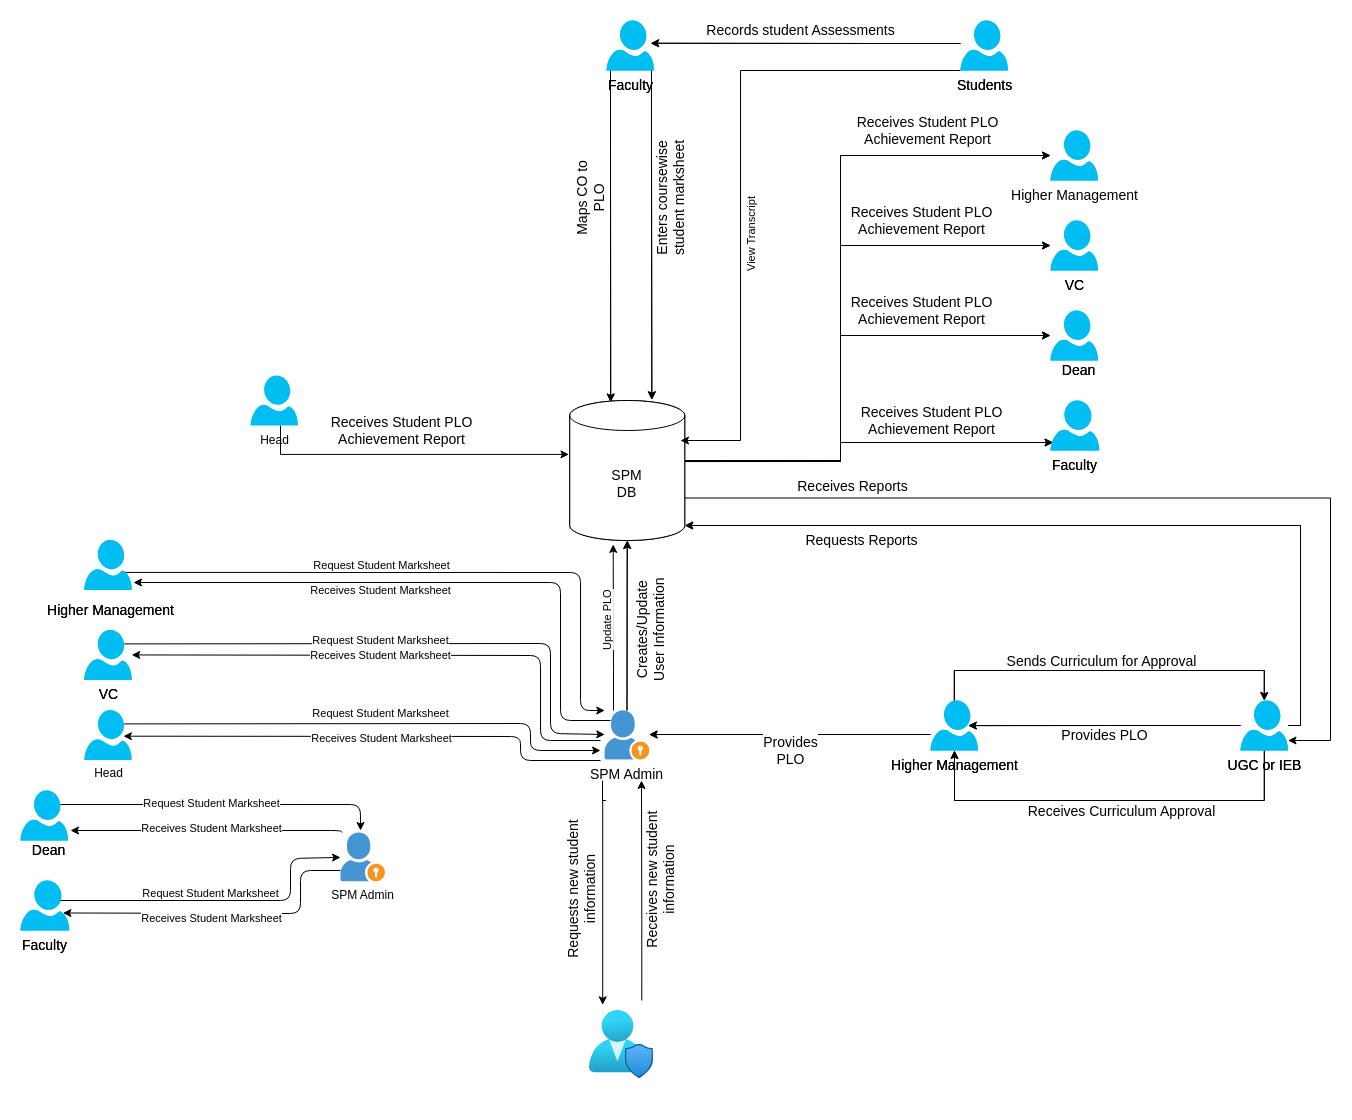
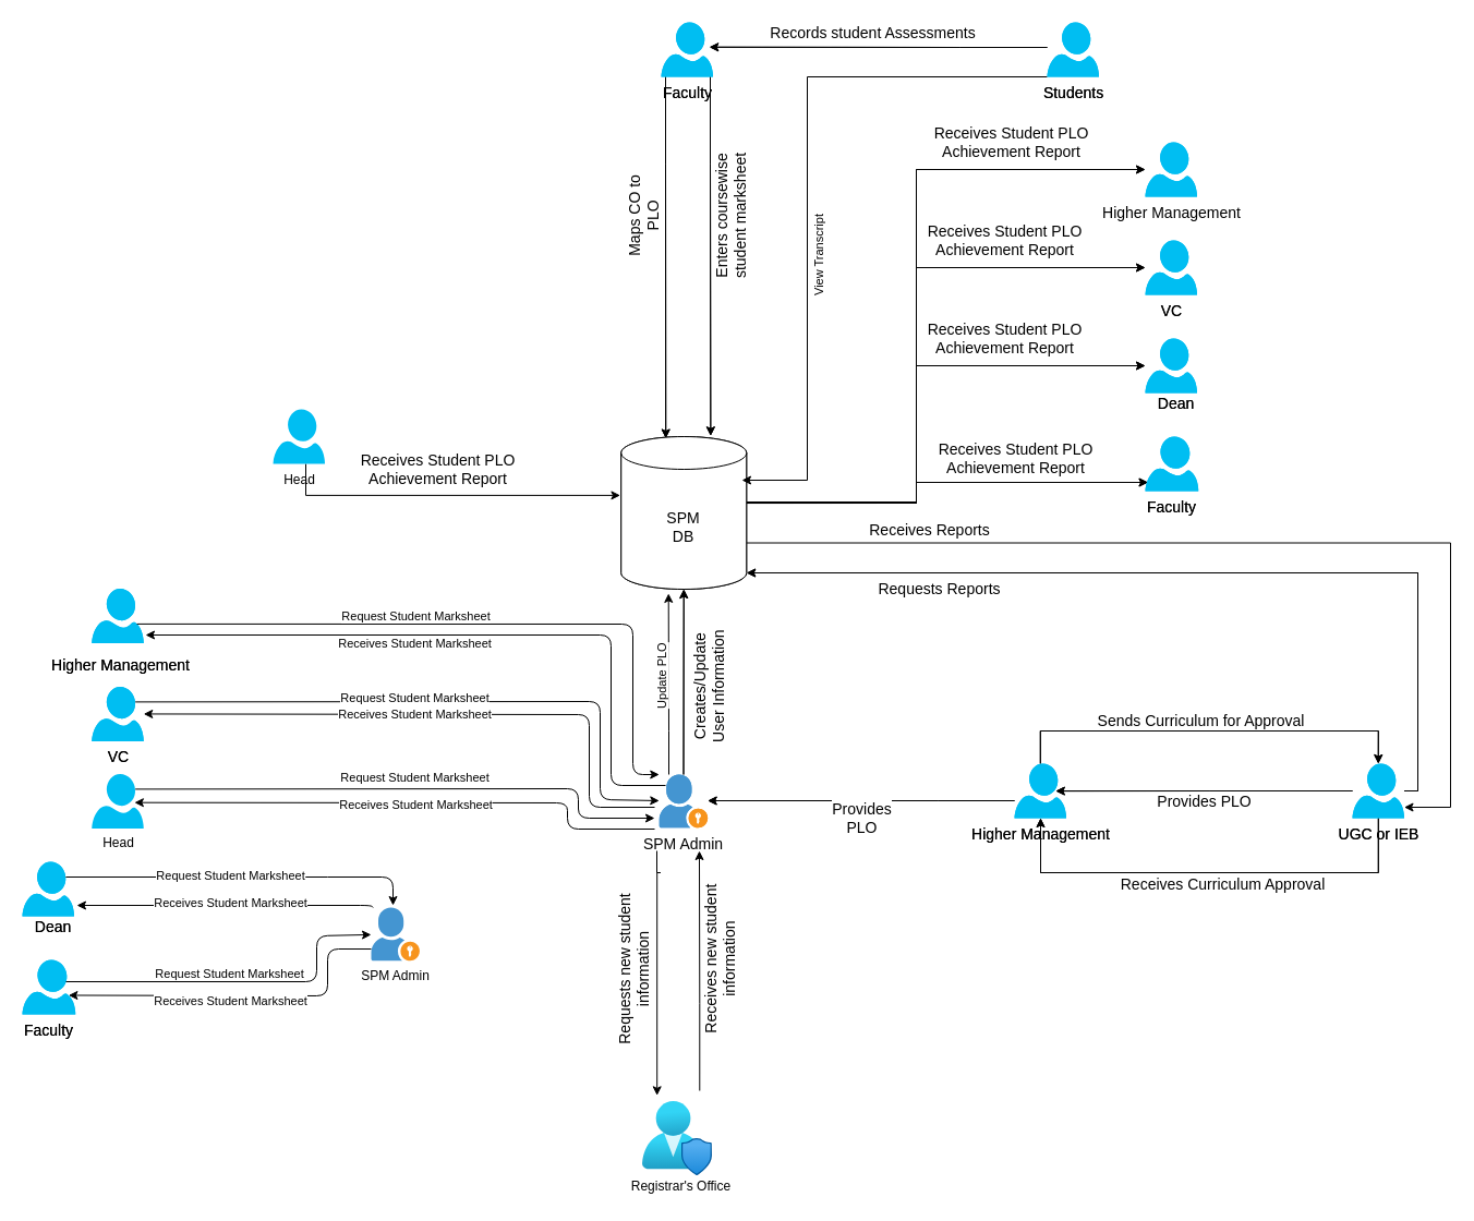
+ <mxCell id="97" value="Registrar's Office" style="text;html=1;align=center;verticalAlign=middle;resizable=0;points=[];autosize=1;" parent="1" vertex="1"><mxGeometry x="569.25" y="1078" width="110" height="20" as="geometry" /></mxCell>
